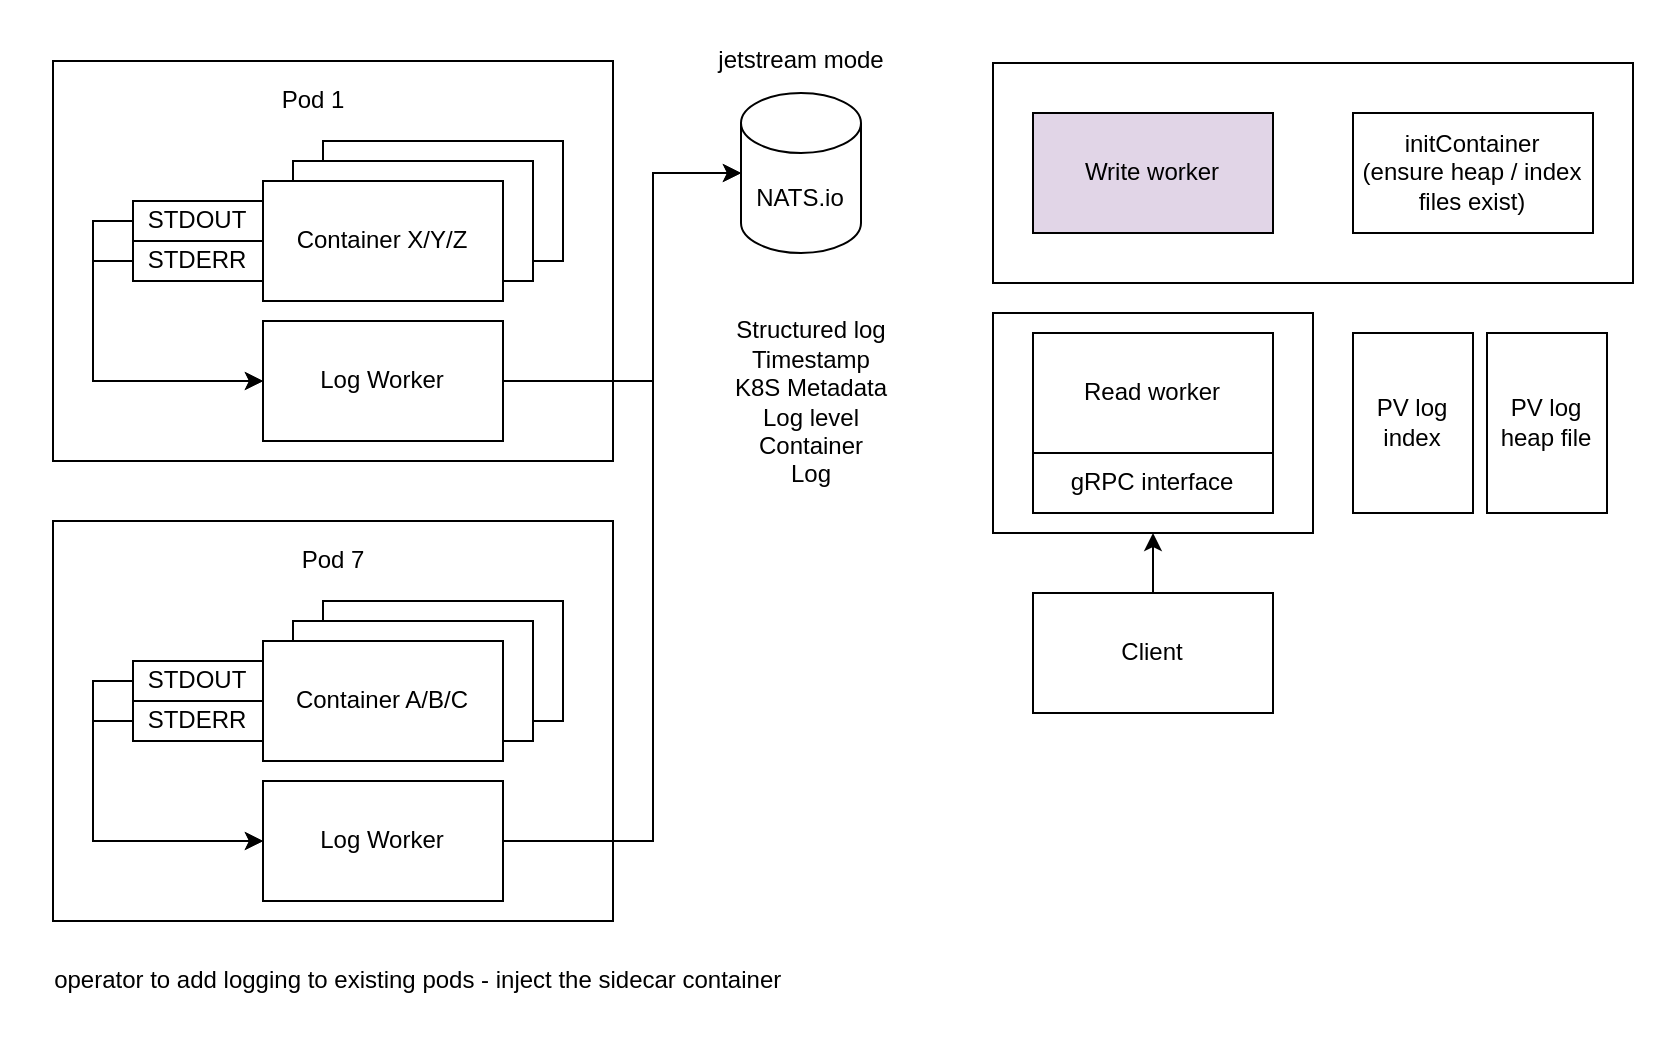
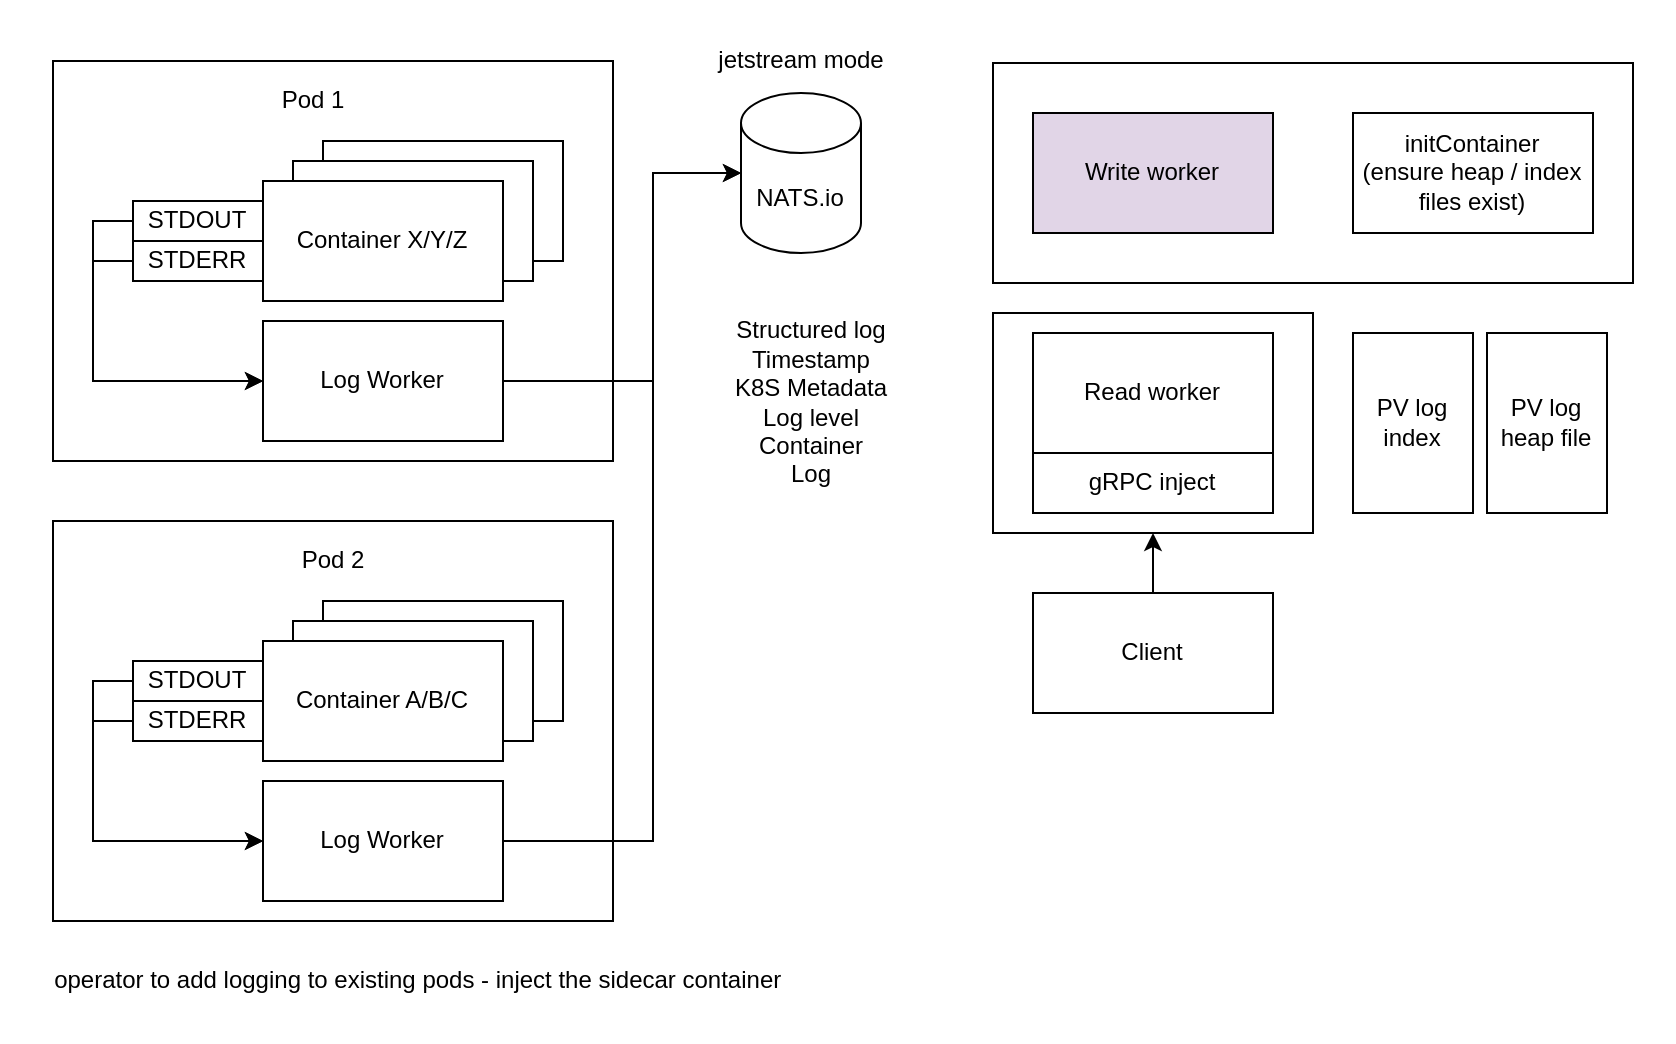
- <mxCell id="28" value="gRPC interface" style="rounded=0;whiteSpace=wrap;html=1;" vertex="1" parent="1"><mxGeometry x="516" y="226" width="120" height="30" as="geometry" /></mxCell>
+ <mxCell id="28" value="gRPC inject" style="rounded=0;whiteSpace=wrap;html=1;" vertex="1" parent="1"><mxGeometry x="516" y="226" width="120" height="30" as="geometry" /></mxCell>
- <mxCell id="15" value="Pod 7" style="text;html=1;align=center;verticalAlign=middle;resizable=0;points=[];autosize=1;strokeColor=none;fillColor=none;" vertex="1" parent="1"><mxGeometry x="141" y="270" width="50" height="20" as="geometry" /></mxCell>
+ <mxCell id="15" value="Pod 2" style="text;html=1;align=center;verticalAlign=middle;resizable=0;points=[];autosize=1;strokeColor=none;fillColor=none;" vertex="1" parent="1"><mxGeometry x="141" y="270" width="50" height="20" as="geometry" /></mxCell>
